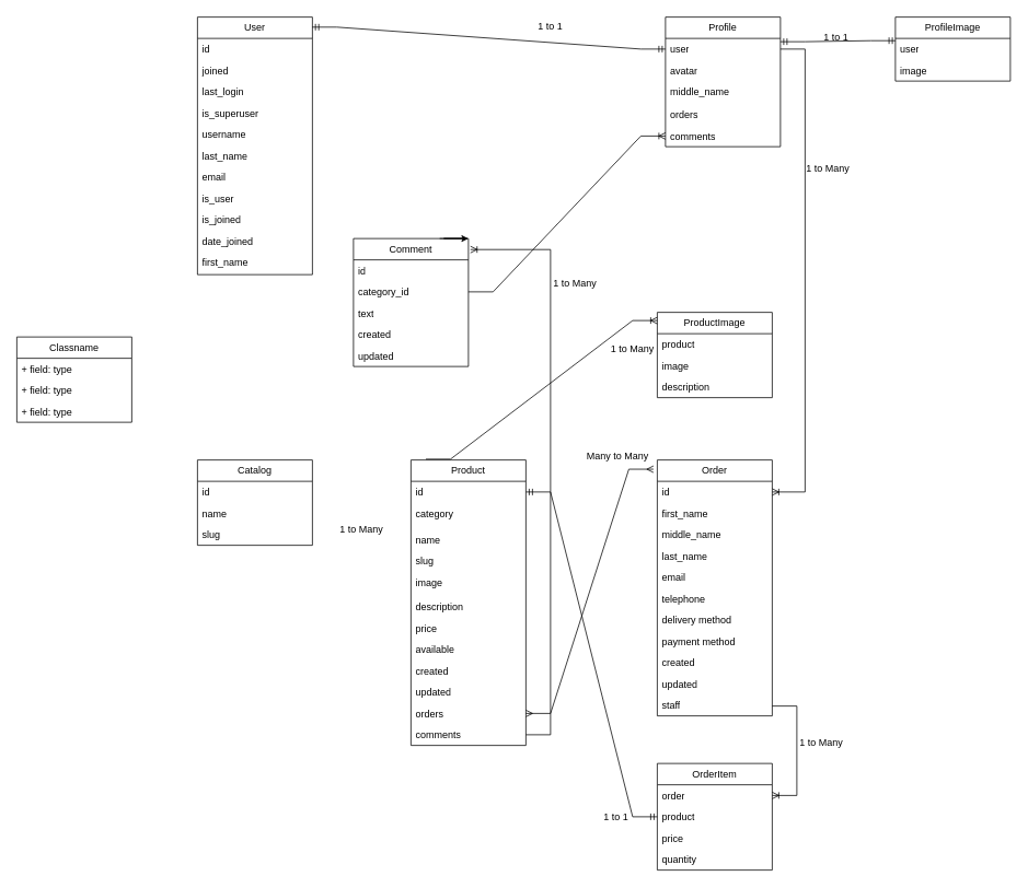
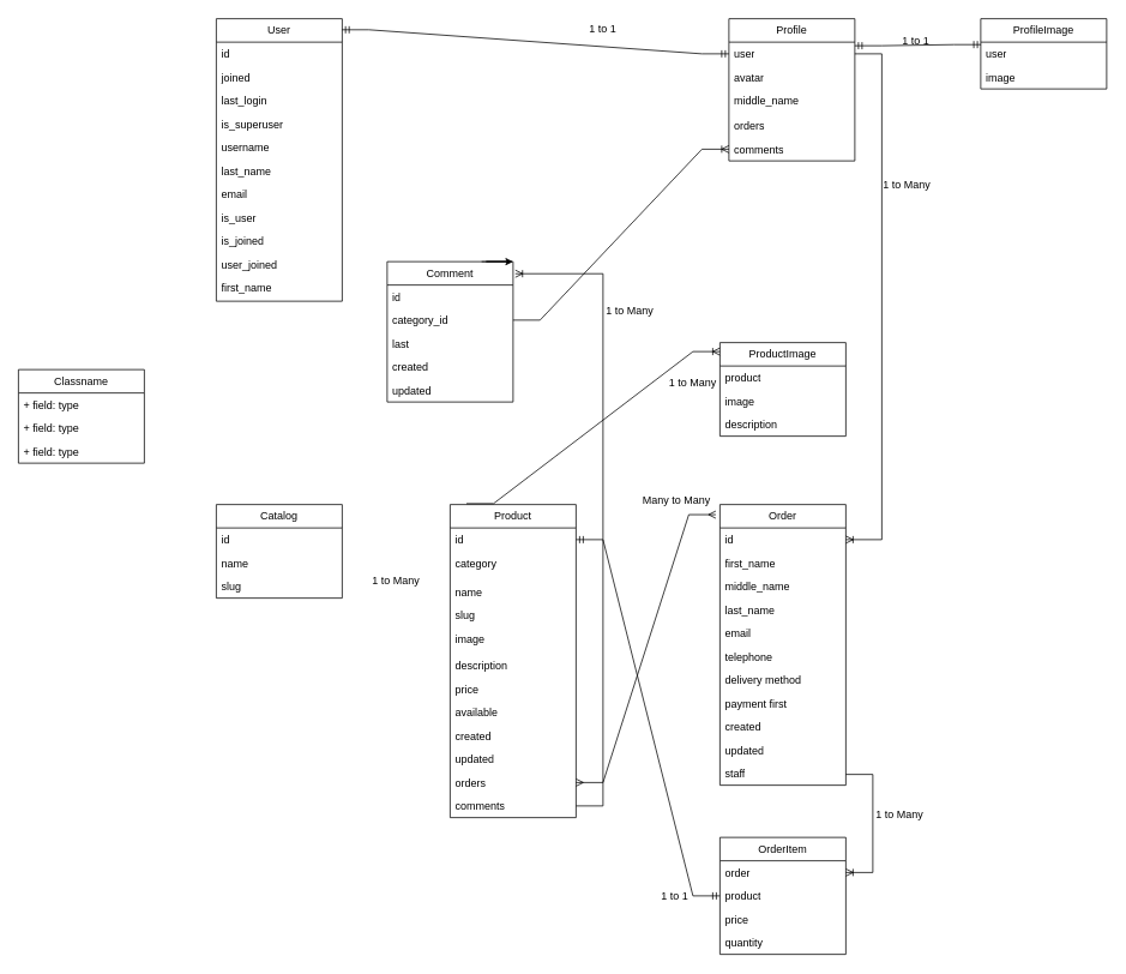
- <mxCell id="12" value="date_joined" style="text;strokeColor=none;fillColor=none;align=left;verticalAlign=top;spacingLeft=4;spacingRight=4;overflow=hidden;rotatable=0;points=[[0,0.5],[1,0.5]];portConstraint=eastwest;whiteSpace=wrap;html=1;" parent="2" vertex="1"><mxGeometry y="260" width="140" height="26" as="geometry" /></mxCell>
+ <mxCell id="12" value="user_joined" style="text;strokeColor=none;fillColor=none;align=left;verticalAlign=top;spacingLeft=4;spacingRight=4;overflow=hidden;rotatable=0;points=[[0,0.5],[1,0.5]];portConstraint=eastwest;whiteSpace=wrap;html=1;" parent="2" vertex="1"><mxGeometry y="260" width="140" height="26" as="geometry" /></mxCell>
- <mxCell id="53" value="text" style="text;strokeColor=none;fillColor=none;align=left;verticalAlign=top;spacingLeft=4;spacingRight=4;overflow=hidden;rotatable=0;points=[[0,0.5],[1,0.5]];portConstraint=eastwest;whiteSpace=wrap;html=1;" parent="50" vertex="1"><mxGeometry y="78" width="140" height="26" as="geometry" /></mxCell>
+ <mxCell id="53" value="last" style="text;strokeColor=none;fillColor=none;align=left;verticalAlign=top;spacingLeft=4;spacingRight=4;overflow=hidden;rotatable=0;points=[[0,0.5],[1,0.5]];portConstraint=eastwest;whiteSpace=wrap;html=1;" parent="50" vertex="1"><mxGeometry y="78" width="140" height="26" as="geometry" /></mxCell>
- <mxCell id="46" value="payment method" style="text;strokeColor=none;fillColor=none;align=left;verticalAlign=top;spacingLeft=4;spacingRight=4;overflow=hidden;rotatable=0;points=[[0,0.5],[1,0.5]];portConstraint=eastwest;whiteSpace=wrap;html=1;" parent="38" vertex="1"><mxGeometry y="208" width="140" height="26" as="geometry" /></mxCell>
+ <mxCell id="46" value="payment first" style="text;strokeColor=none;fillColor=none;align=left;verticalAlign=top;spacingLeft=4;spacingRight=4;overflow=hidden;rotatable=0;points=[[0,0.5],[1,0.5]];portConstraint=eastwest;whiteSpace=wrap;html=1;" parent="38" vertex="1"><mxGeometry y="208" width="140" height="26" as="geometry" /></mxCell>
